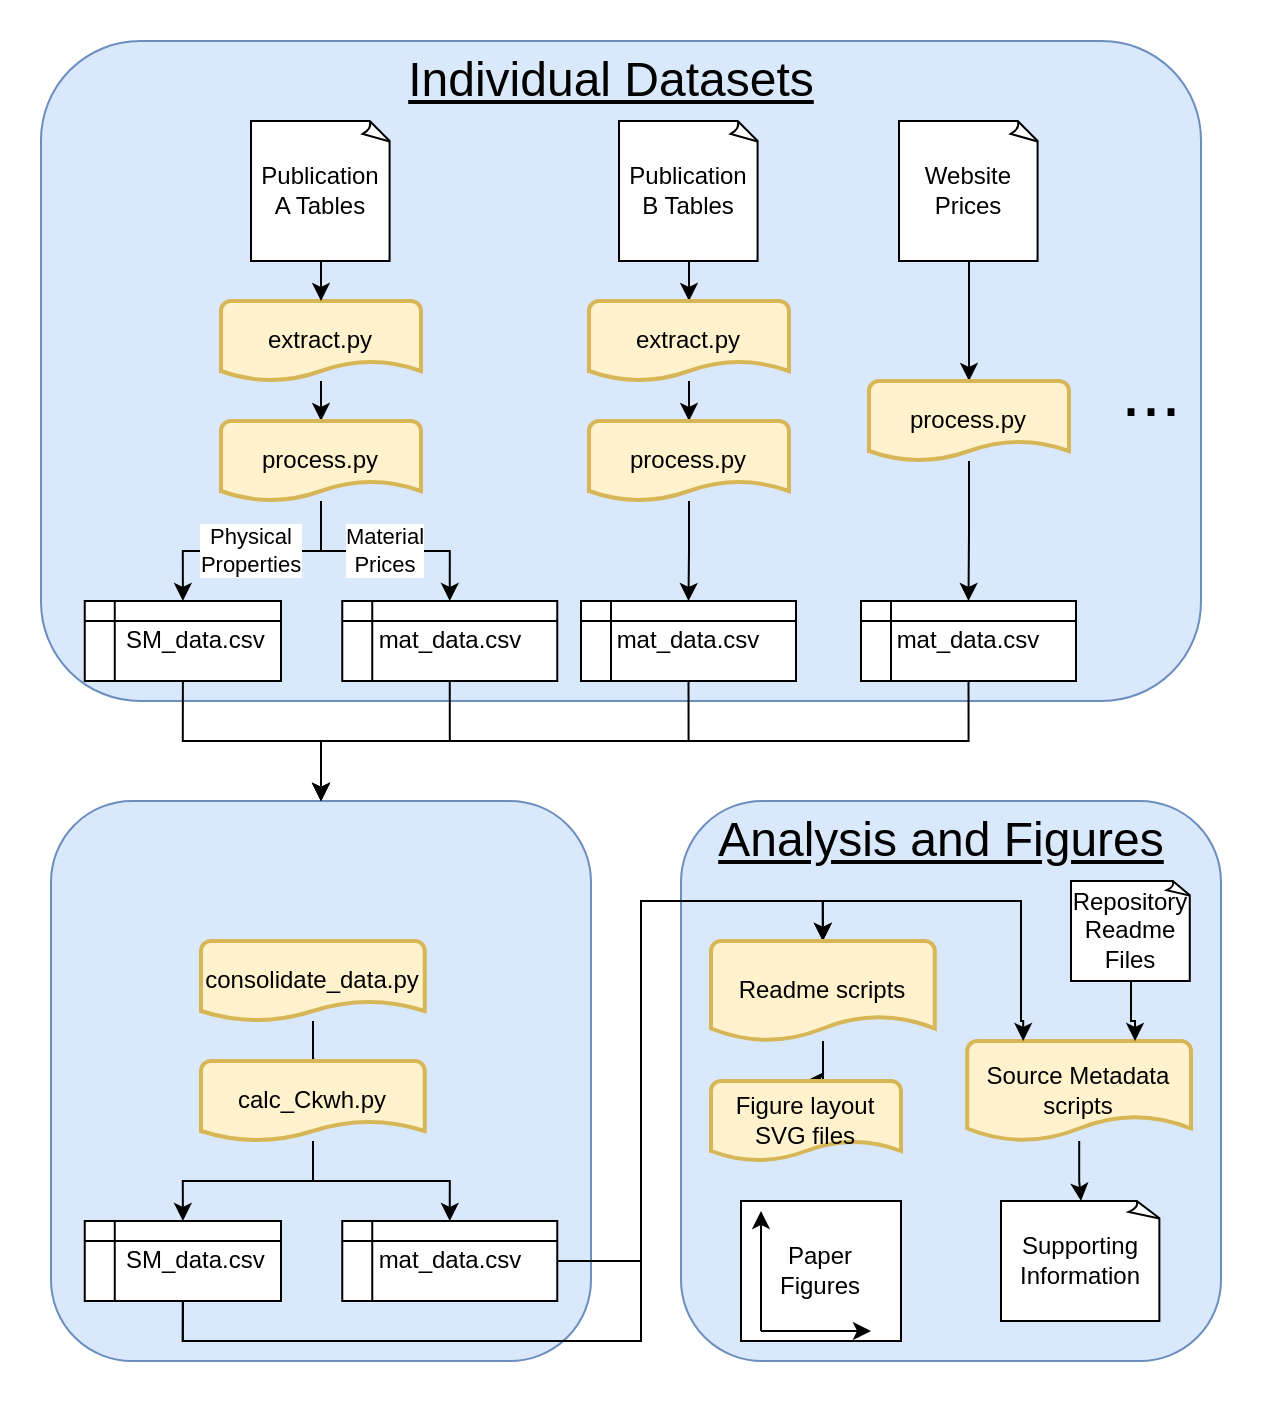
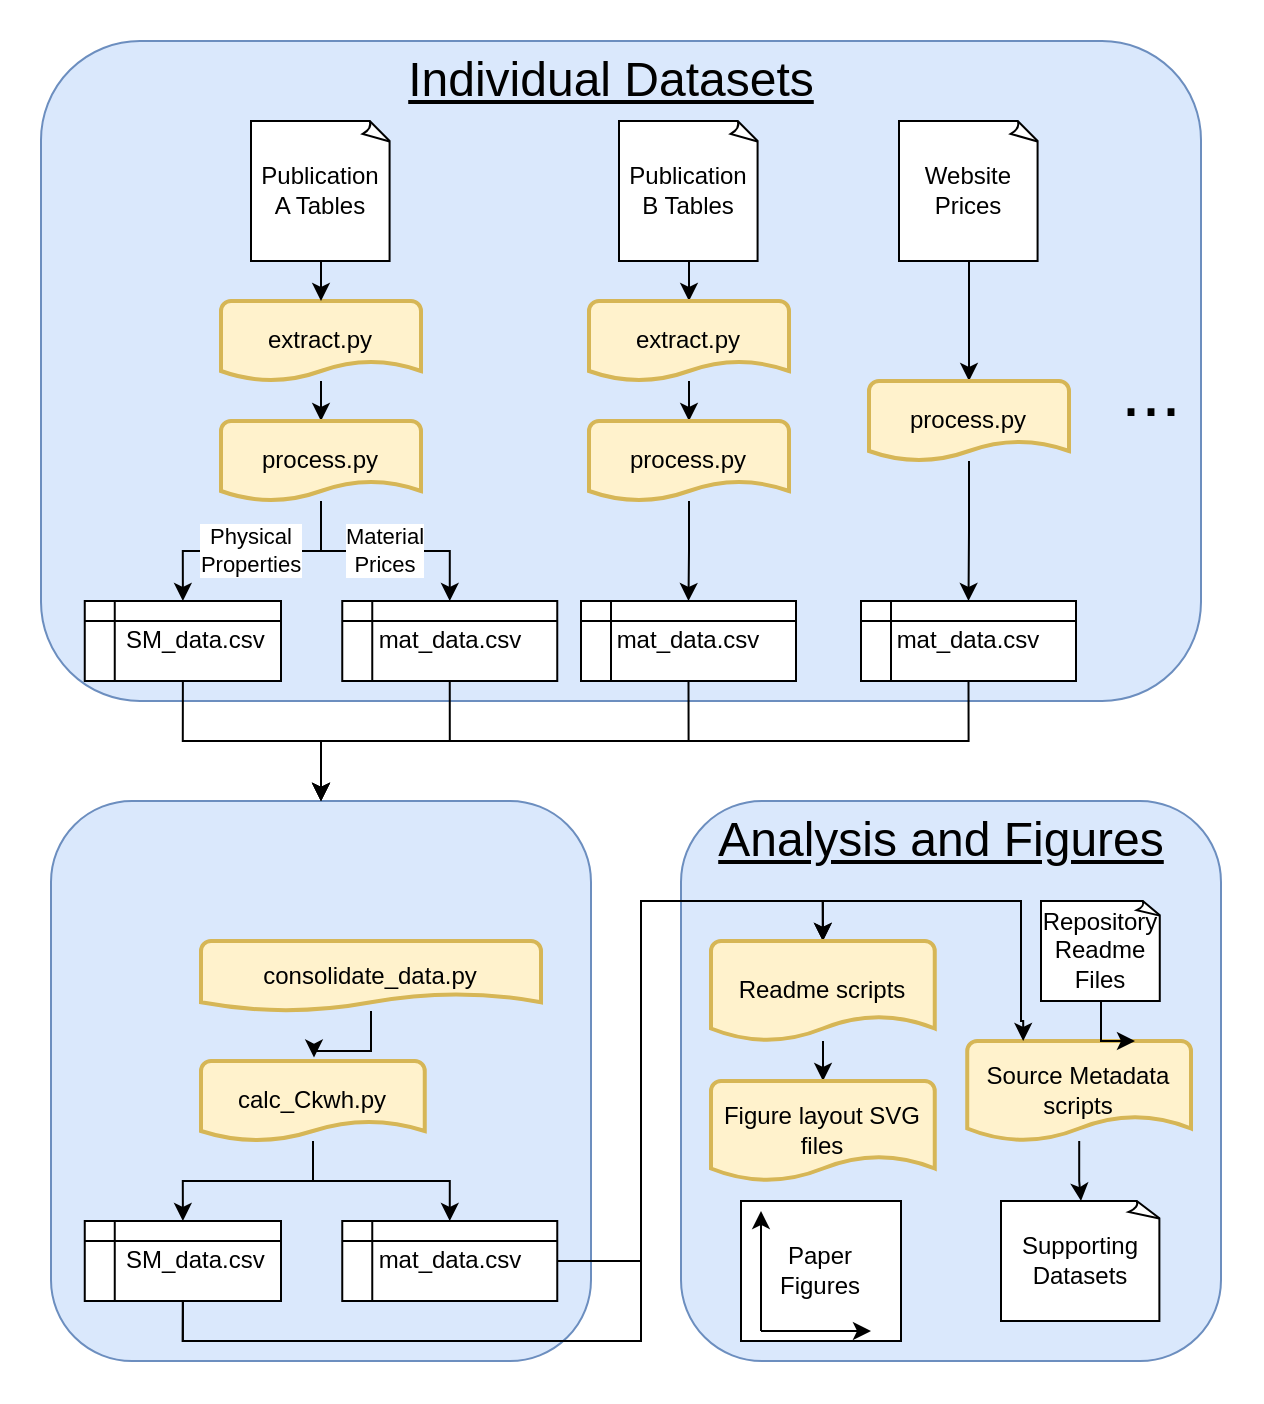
- <mxCell id="49" value="Repository Readme Files" style="whiteSpace=wrap;html=1;shape=mxgraph.basic.document" vertex="1" parent="5"><mxGeometry x="535" y="440" width="60" height="50" as="geometry" /></mxCell>
+ <mxCell id="49" value="Repository Readme Files" style="whiteSpace=wrap;html=1;shape=mxgraph.basic.document" vertex="1" parent="5"><mxGeometry x="520" y="450" width="60" height="50" as="geometry" /></mxCell>
- <mxCell id="34" value="consolidate_data.py" style="strokeWidth=2;html=1;shape=mxgraph.flowchart.document2;whiteSpace=wrap;size=0.25;fillColor=#fff2cc;strokeColor=#d6b656;" vertex="1" parent="5"><mxGeometry x="100" y="470" width="111.88" height="40" as="geometry" /></mxCell>
+ <mxCell id="34" value="consolidate_data.py" style="strokeWidth=2;html=1;shape=mxgraph.flowchart.document2;whiteSpace=wrap;size=0.25;fillColor=#fff2cc;strokeColor=#d6b656;" vertex="1" parent="5"><mxGeometry x="100" y="470" width="170" height="35" as="geometry" /></mxCell>
- <mxCell id="47" value="Figure layout SVG files" style="strokeWidth=2;html=1;shape=mxgraph.flowchart.document2;whiteSpace=wrap;size=0.25;fillColor=#fff2cc;strokeColor=#d6b656;" vertex="1" parent="5"><mxGeometry x="355" y="540" width="95" height="40" as="geometry" /></mxCell>
+ <mxCell id="47" value="Figure layout SVG files" style="strokeWidth=2;html=1;shape=mxgraph.flowchart.document2;whiteSpace=wrap;size=0.25;fillColor=#fff2cc;strokeColor=#d6b656;" vertex="1" parent="5"><mxGeometry x="355" y="540" width="111.88" height="50" as="geometry" /></mxCell>
- <mxCell id="51" value="Supporting Information" style="whiteSpace=wrap;html=1;shape=mxgraph.basic.document" vertex="1" parent="5"><mxGeometry x="500" y="600" width="80" height="60" as="geometry" /></mxCell>
+ <mxCell id="51" value="Supporting Datasets" style="whiteSpace=wrap;html=1;shape=mxgraph.basic.document" vertex="1" parent="5"><mxGeometry x="500" y="600" width="80" height="60" as="geometry" /></mxCell>
